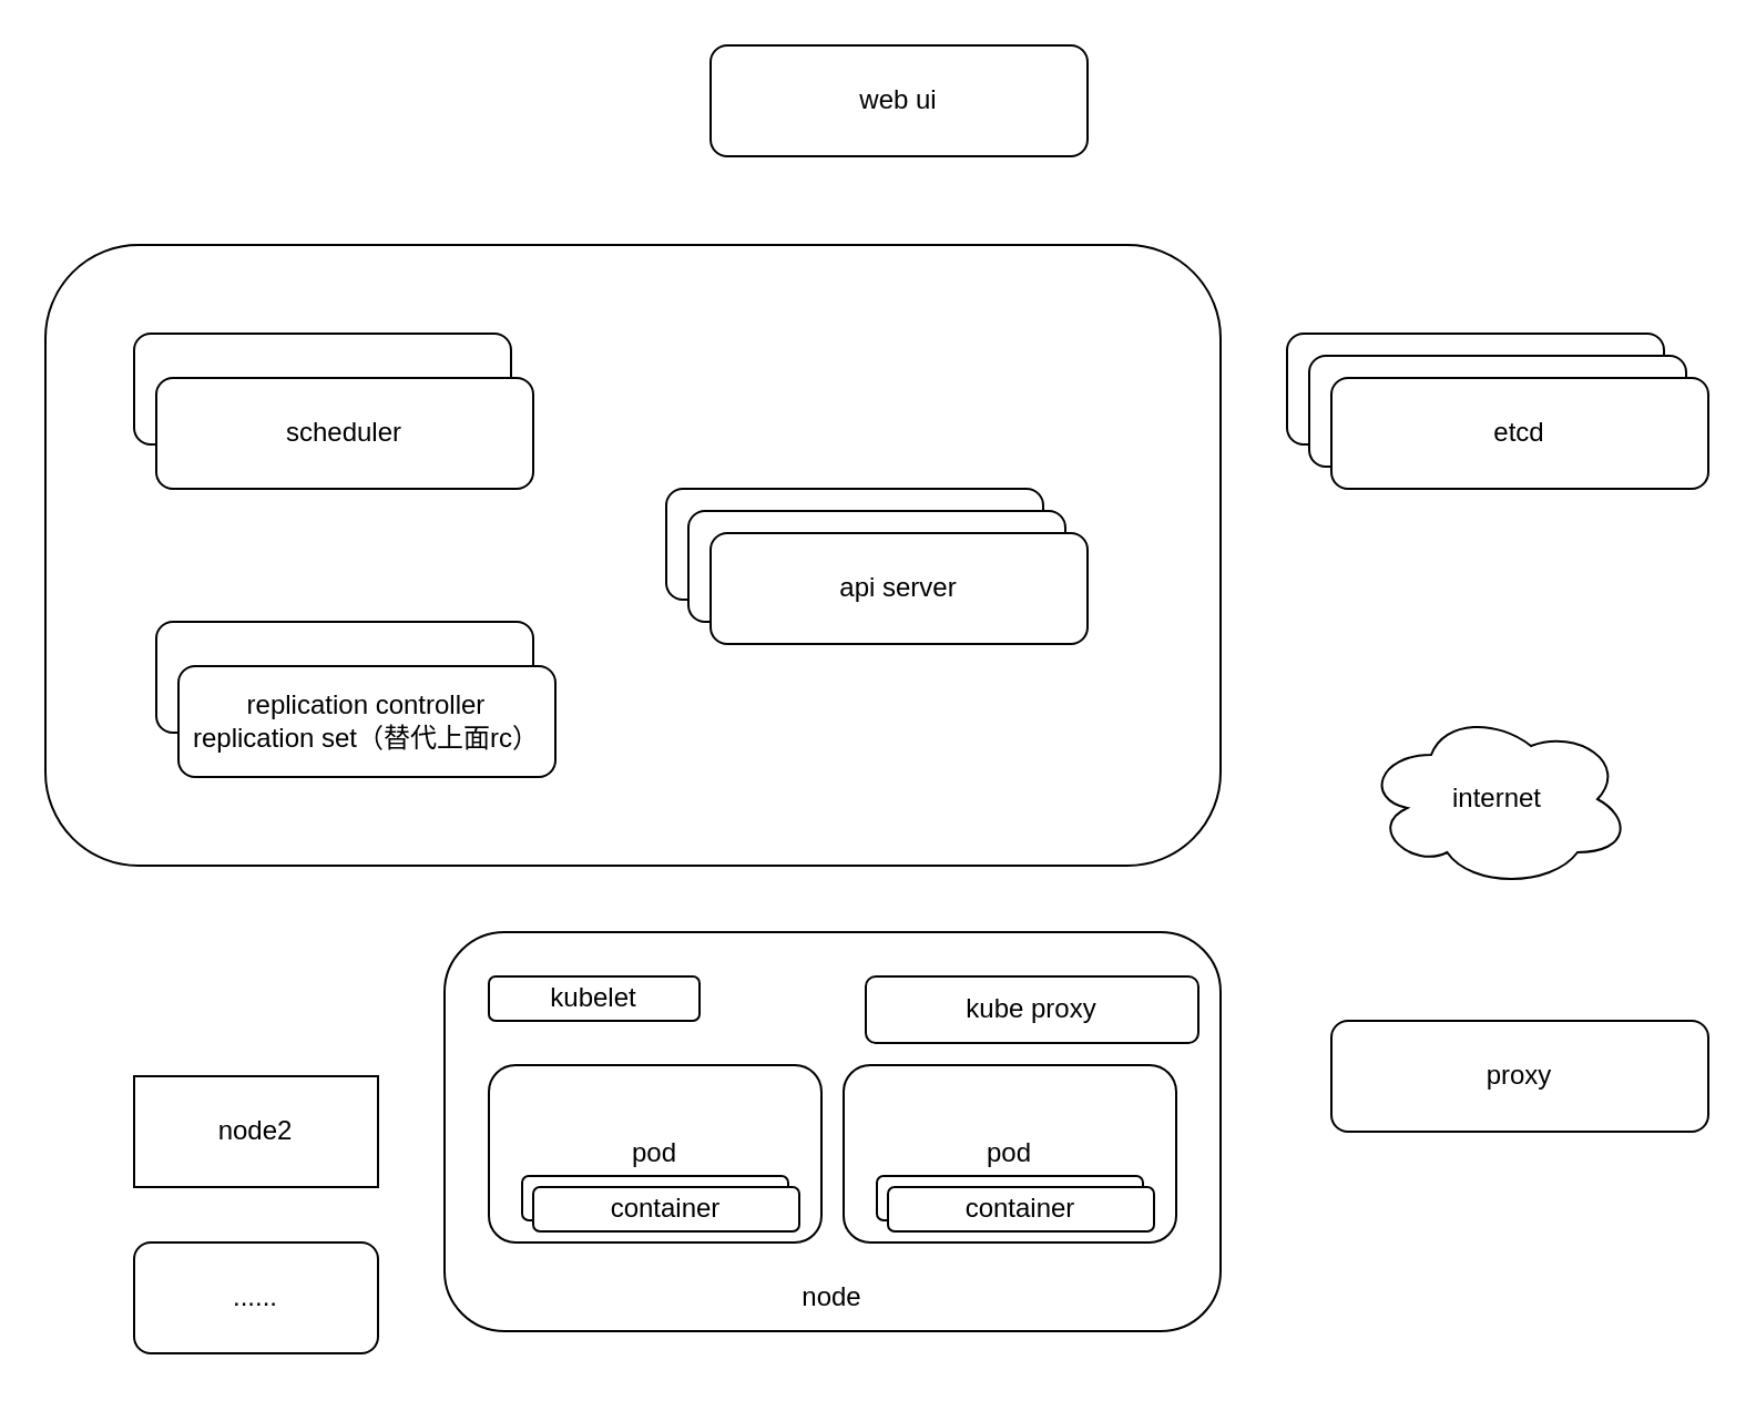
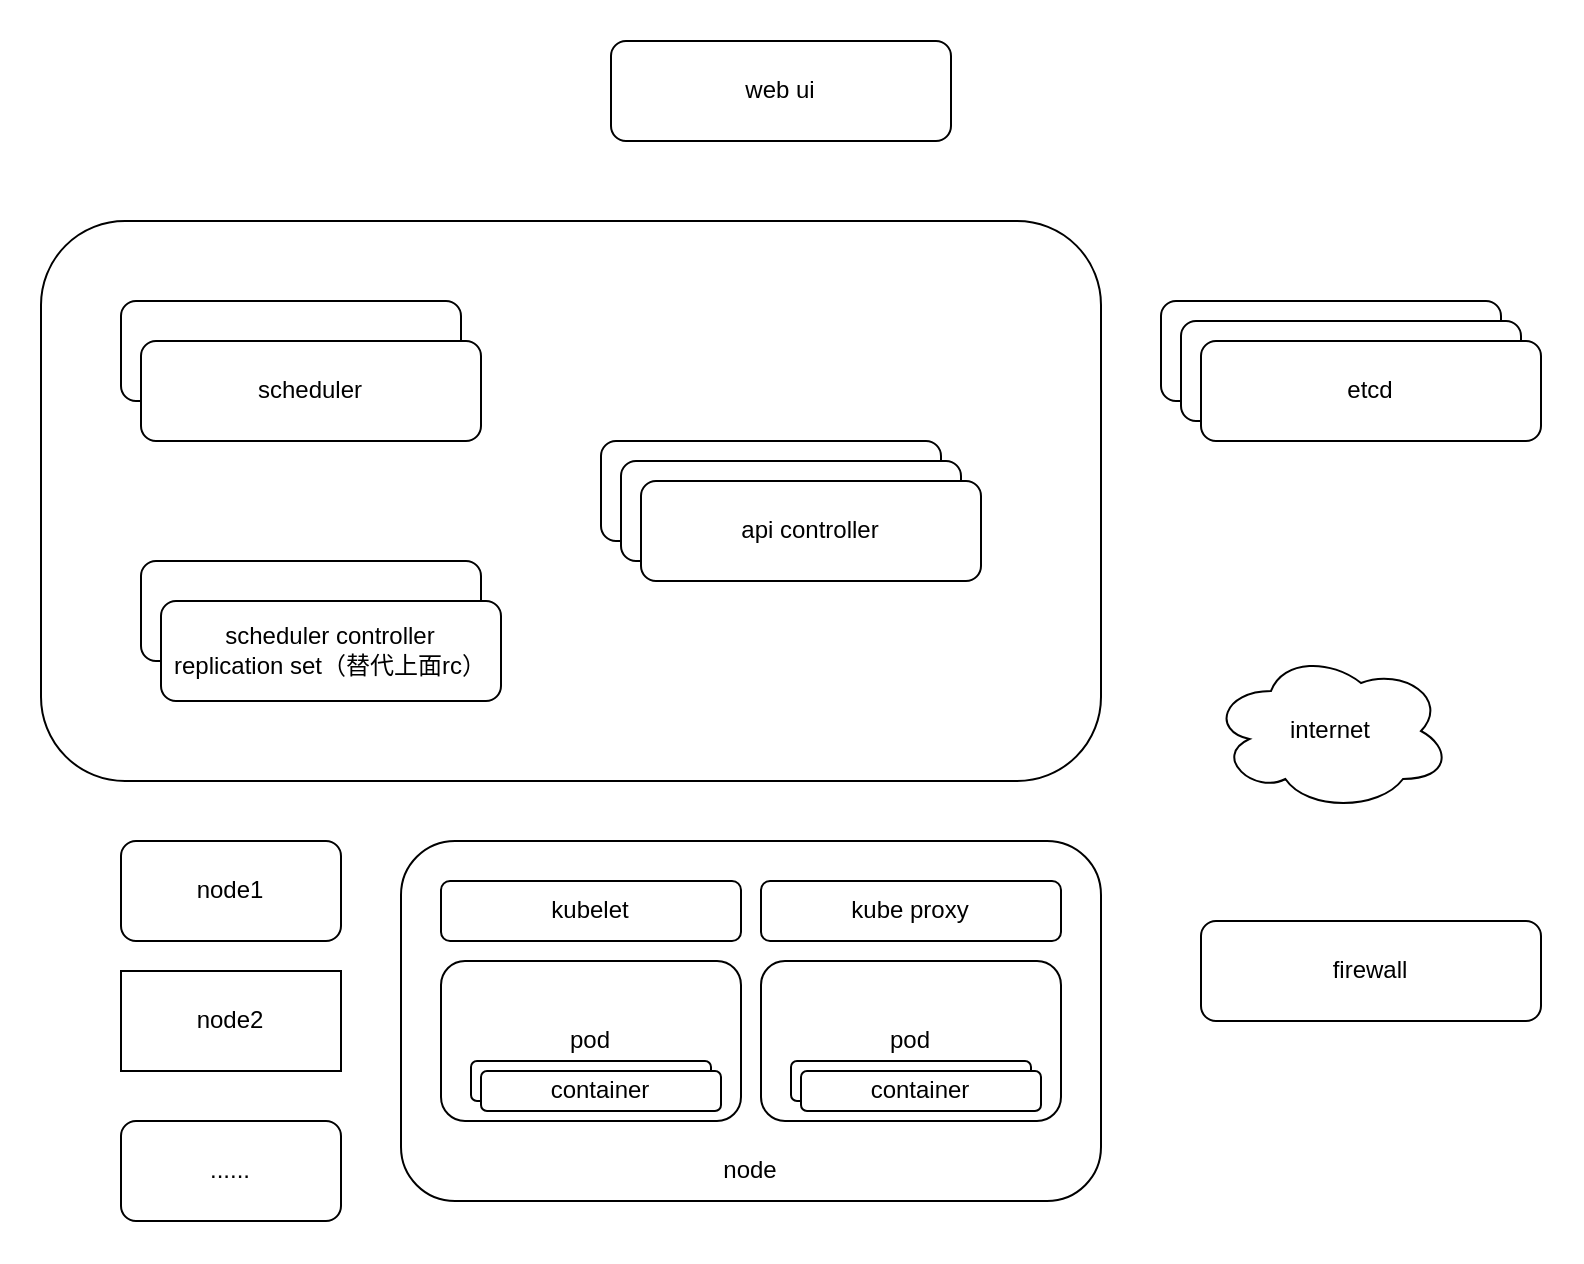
- <mxCell id="10" value="web ui" style="rounded=1;whiteSpace=wrap;html=1;" vertex="1" parent="1"><mxGeometry x="320" y="20" width="170" height="50" as="geometry" /></mxCell>
+ <mxCell id="10" value="web ui" style="rounded=1;whiteSpace=wrap;html=1;" vertex="1" parent="1"><mxGeometry x="305" y="20" width="170" height="50" as="geometry" /></mxCell>
- <mxCell id="9" value="api server" style="rounded=1;whiteSpace=wrap;html=1;" vertex="1" parent="1"><mxGeometry x="320" y="240" width="170" height="50" as="geometry" /></mxCell>
+ <mxCell id="9" value="api controller" style="rounded=1;whiteSpace=wrap;html=1;" vertex="1" parent="1"><mxGeometry x="320" y="240" width="170" height="50" as="geometry" /></mxCell>
- <mxCell id="5" value="&lt;span style=&quot;white-space: normal&quot;&gt;replication controller&lt;br&gt;&lt;/span&gt;replication set（替代上面rc）&lt;span style=&quot;white-space: normal&quot;&gt;&lt;br&gt;&lt;/span&gt;" style="rounded=1;whiteSpace=wrap;html=1;" vertex="1" parent="1"><mxGeometry x="80" y="300" width="170" height="50" as="geometry" /></mxCell>
+ <mxCell id="5" value="&lt;span style=&quot;white-space: normal&quot;&gt;scheduler controller&lt;br&gt;&lt;/span&gt;replication set（替代上面rc）&lt;span style=&quot;white-space: normal&quot;&gt;&lt;br&gt;&lt;/span&gt;" style="rounded=1;whiteSpace=wrap;html=1;" vertex="1" parent="1"><mxGeometry x="80" y="300" width="170" height="50" as="geometry" /></mxCell>
- <mxCell id="26" value="internet" style="ellipse;shape=cloud;whiteSpace=wrap;html=1;" vertex="1" parent="1"><mxGeometry x="615" y="320" width="120" height="80" as="geometry" /></mxCell>
+ <mxCell id="26" value="internet" style="ellipse;shape=cloud;whiteSpace=wrap;html=1;" vertex="1" parent="1"><mxGeometry x="605" y="325" width="120" height="80" as="geometry" /></mxCell>
+ <mxCell id="11" value="node1" style="rounded=1;whiteSpace=wrap;html=1;" vertex="1" parent="1"><mxGeometry x="60" y="420" width="110" height="50" as="geometry" /></mxCell>
- <mxCell id="15" value="kubelet" style="rounded=1;whiteSpace=wrap;html=1;" vertex="1" parent="1"><mxGeometry x="220" y="440" width="95" height="20" as="geometry" /></mxCell>
+ <mxCell id="15" value="kubelet" style="rounded=1;whiteSpace=wrap;html=1;" vertex="1" parent="1"><mxGeometry x="220" y="440" width="150" height="30" as="geometry" /></mxCell>
- <mxCell id="16" value="kube proxy" style="rounded=1;whiteSpace=wrap;html=1;" vertex="1" parent="1"><mxGeometry x="390" y="440" width="150" height="30" as="geometry" /></mxCell>
+ <mxCell id="16" value="kube proxy" style="rounded=1;whiteSpace=wrap;html=1;" vertex="1" parent="1"><mxGeometry x="380" y="440" width="150" height="30" as="geometry" /></mxCell>
- <mxCell id="25" value="proxy" style="rounded=1;whiteSpace=wrap;html=1;" vertex="1" parent="1"><mxGeometry x="600" y="460" width="170" height="50" as="geometry" /></mxCell>
+ <mxCell id="25" value="firewall" style="rounded=1;whiteSpace=wrap;html=1;" vertex="1" parent="1"><mxGeometry x="600" y="460" width="170" height="50" as="geometry" /></mxCell>
